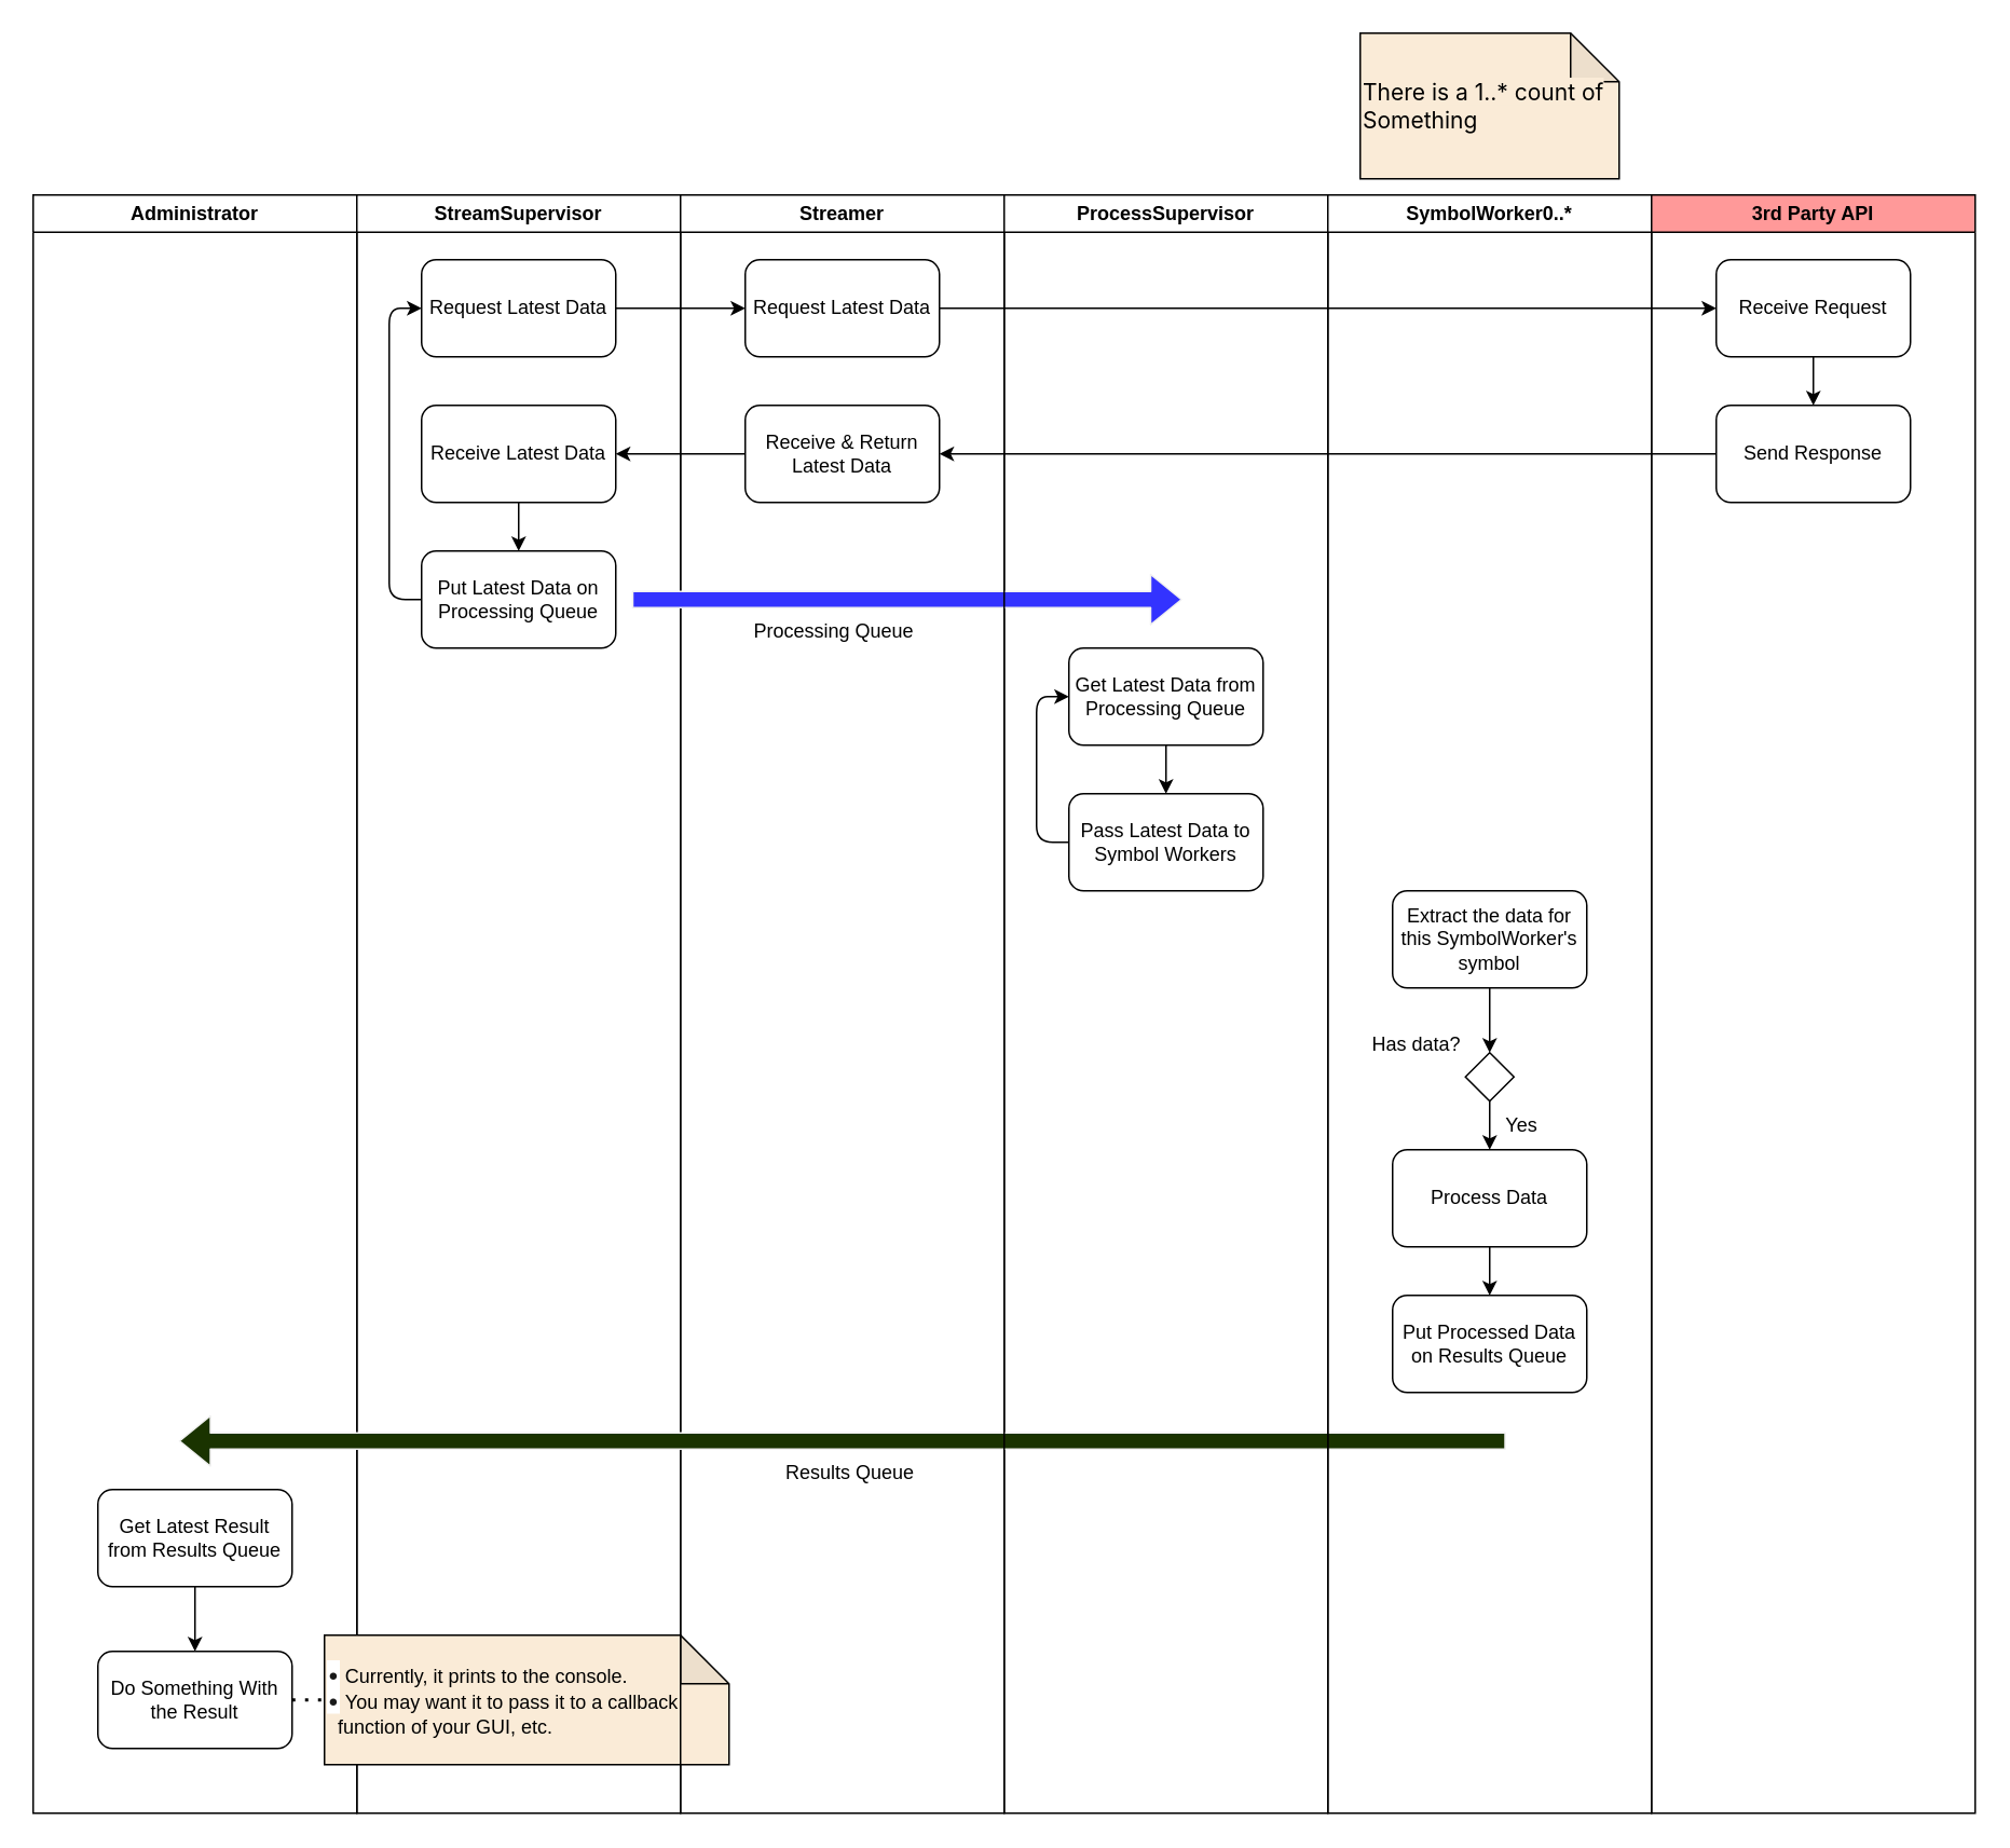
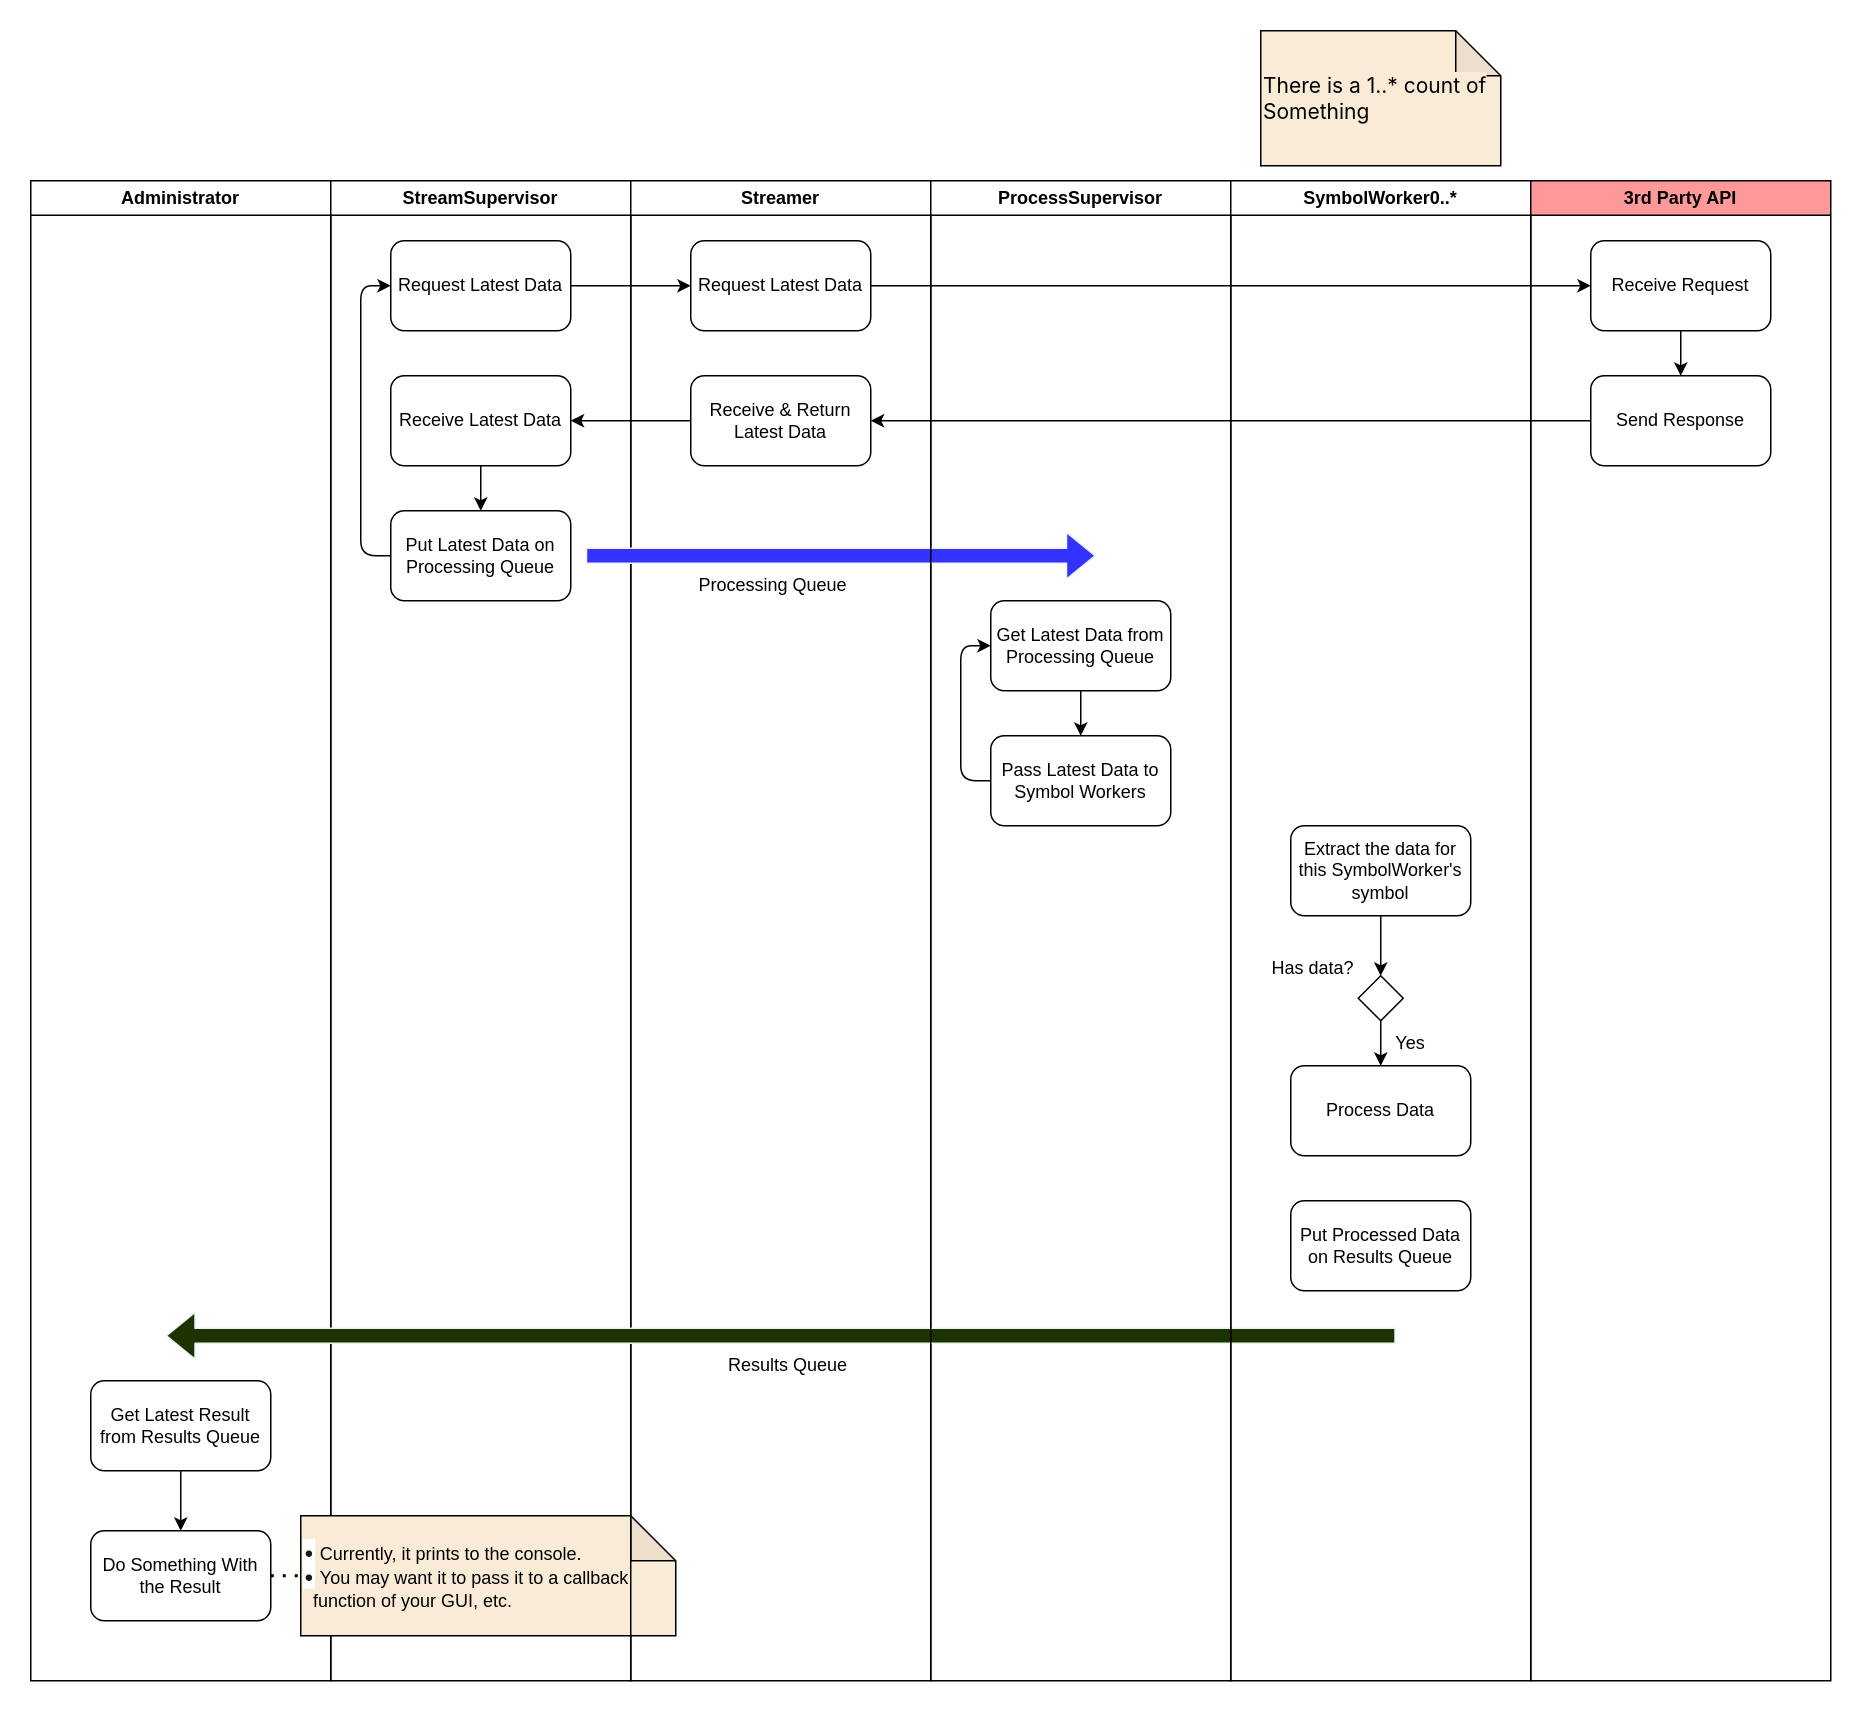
- <mxCell id="29" value="" style="endArrow=classic;html=1;fillColor=#000033;exitX=0.5;exitY=1;exitDx=0;exitDy=0;entryX=0.5;entryY=0;entryDx=0;entryDy=0;" parent="25" source="27" target="28" edge="1"><mxGeometry width="50" height="50" relative="1" as="geometry"><mxPoint x="-80" y="560" as="sourcePoint" /><mxPoint x="-30" y="510" as="targetPoint" /></mxGeometry></mxCell>
